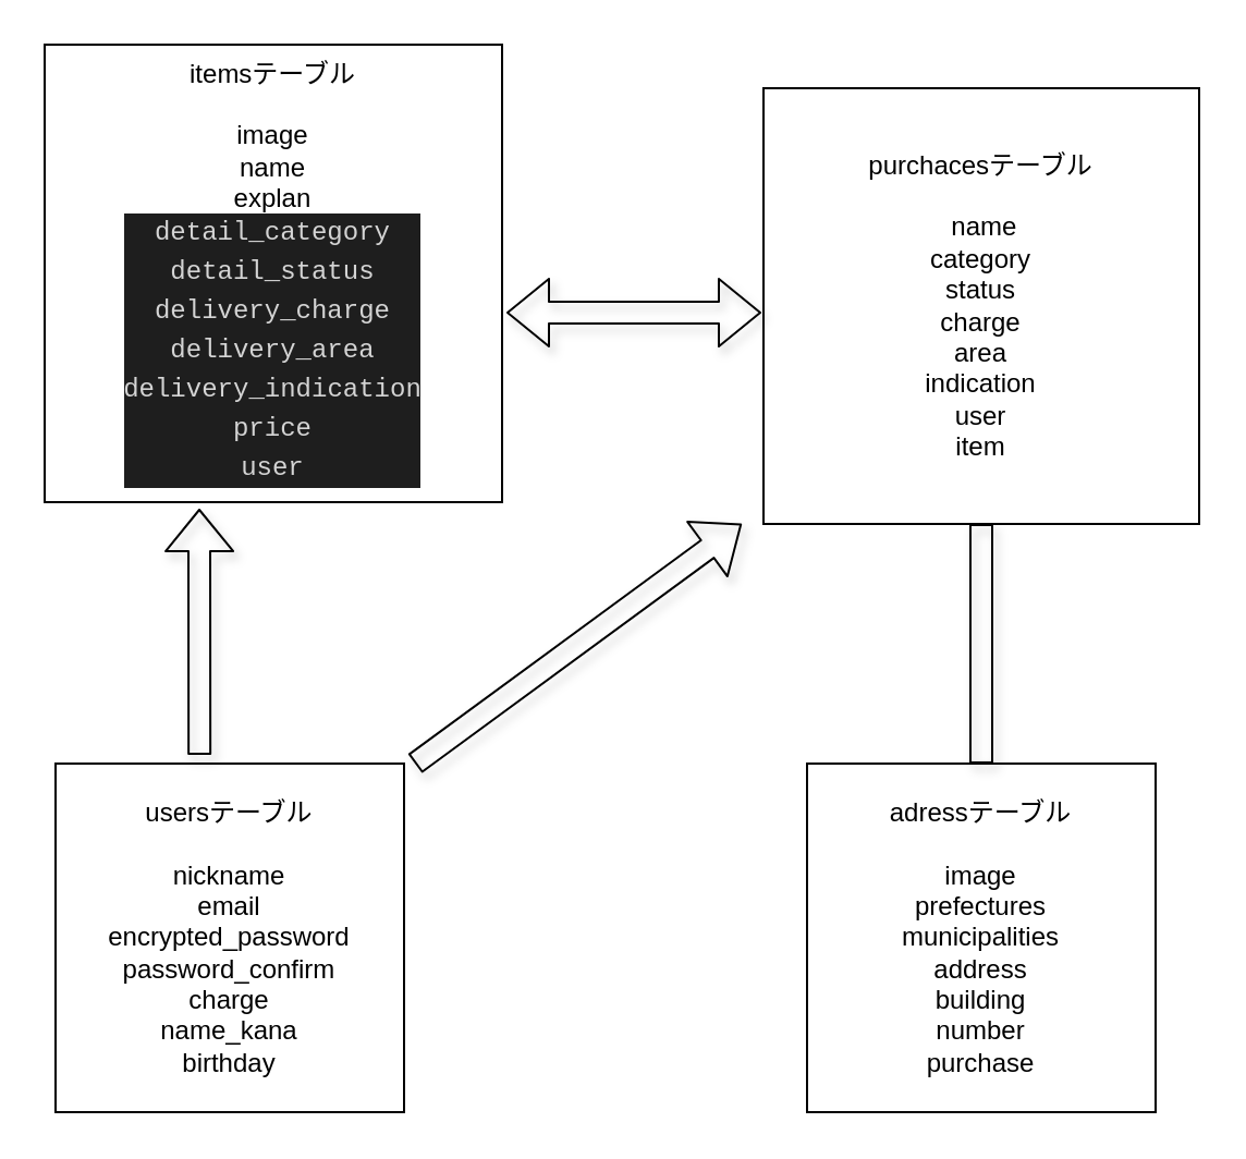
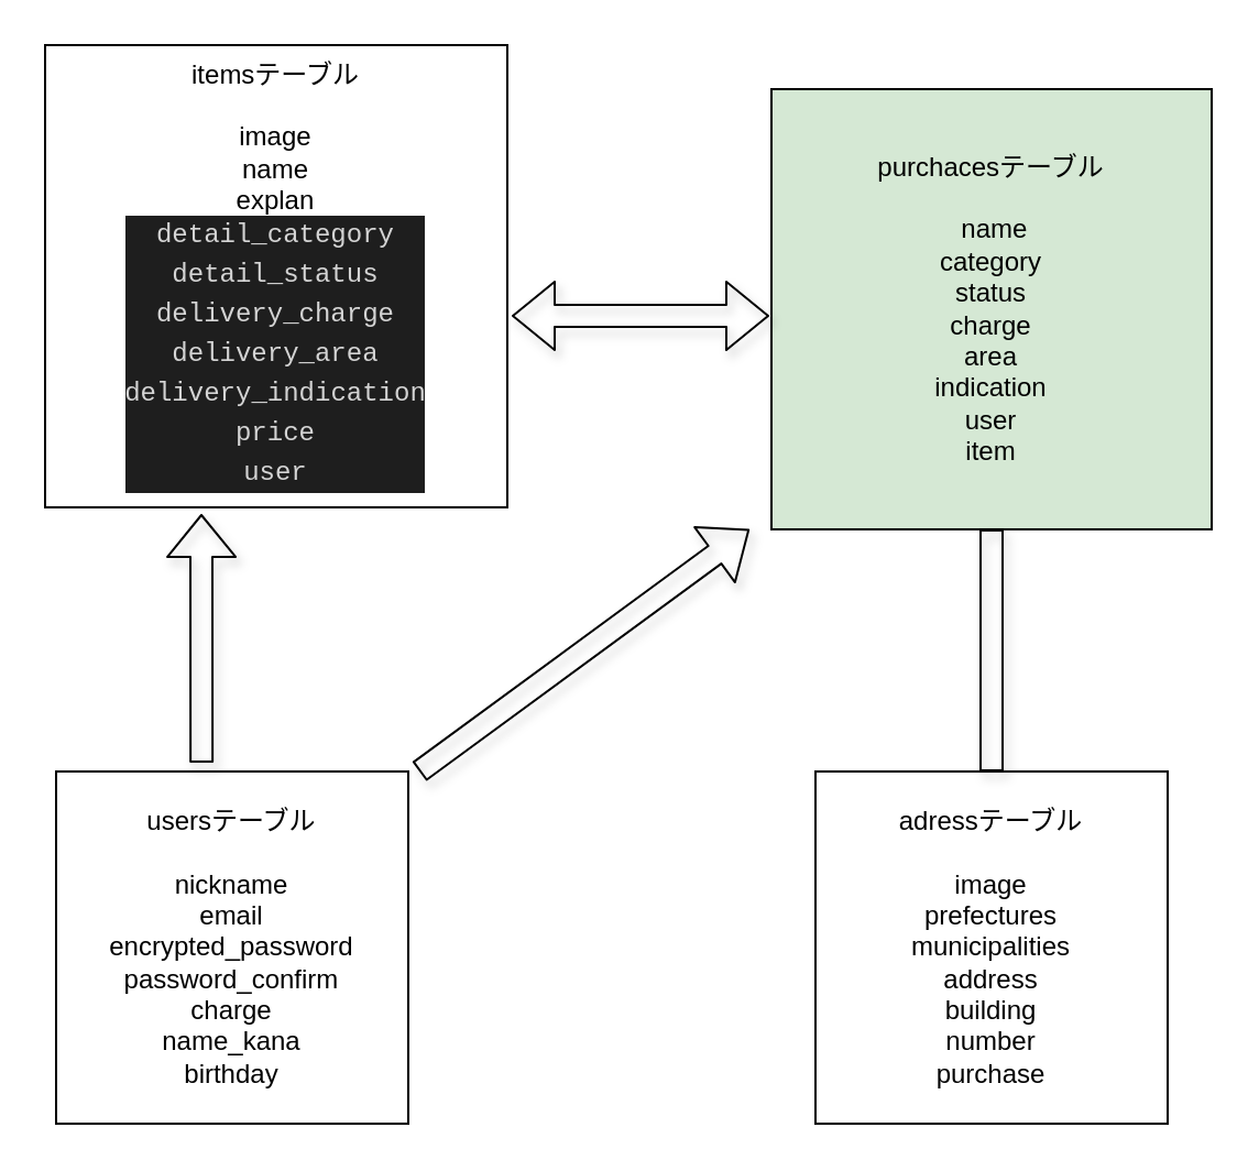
- <mxCell id="4" value="purchacesテーブル&lt;br&gt;&lt;br&gt;&amp;nbsp;name&lt;br&gt;category&lt;br&gt;status&lt;br&gt;charge&lt;br&gt;area&lt;br&gt;indication&lt;br&gt;user&lt;br&gt;item" style="whiteSpace=wrap;html=1;aspect=fixed;" vertex="1" parent="1"><mxGeometry x="350" y="40" width="200" height="200" as="geometry" /></mxCell>
+ <mxCell id="4" value="purchacesテーブル&lt;br&gt;&lt;br&gt;&amp;nbsp;name&lt;br&gt;category&lt;br&gt;status&lt;br&gt;charge&lt;br&gt;area&lt;br&gt;indication&lt;br&gt;user&lt;br&gt;item" style="whiteSpace=wrap;html=1;aspect=fixed;fillColor=#d5e8d4;" vertex="1" parent="1"><mxGeometry x="350" y="40" width="200" height="200" as="geometry" /></mxCell>
